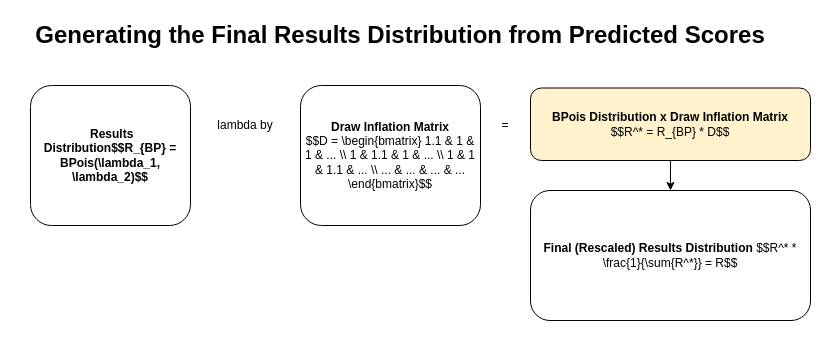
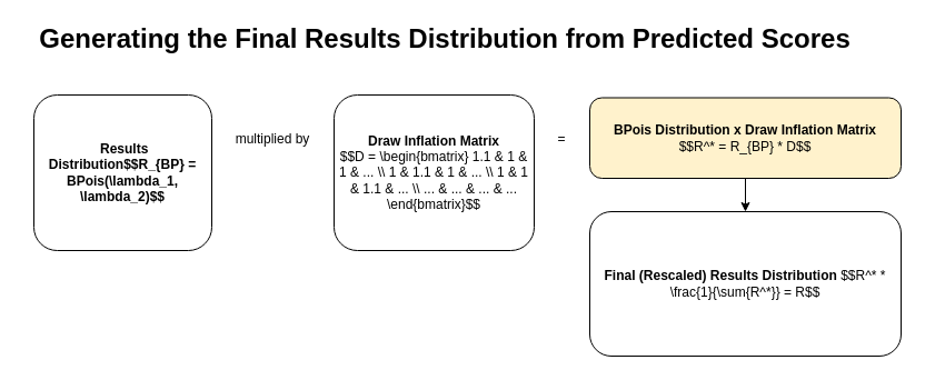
- <mxCell id="7" value="lambda by" style="text;html=1;align=center;verticalAlign=middle;whiteSpace=wrap;rounded=0;" vertex="1" parent="1"><mxGeometry x="190" y="110" width="110" height="30" as="geometry" /></mxCell>
+ <mxCell id="7" value="multiplied by" style="text;html=1;align=center;verticalAlign=middle;whiteSpace=wrap;rounded=0;" vertex="1" parent="1"><mxGeometry x="190" y="110" width="110" height="30" as="geometry" /></mxCell>
